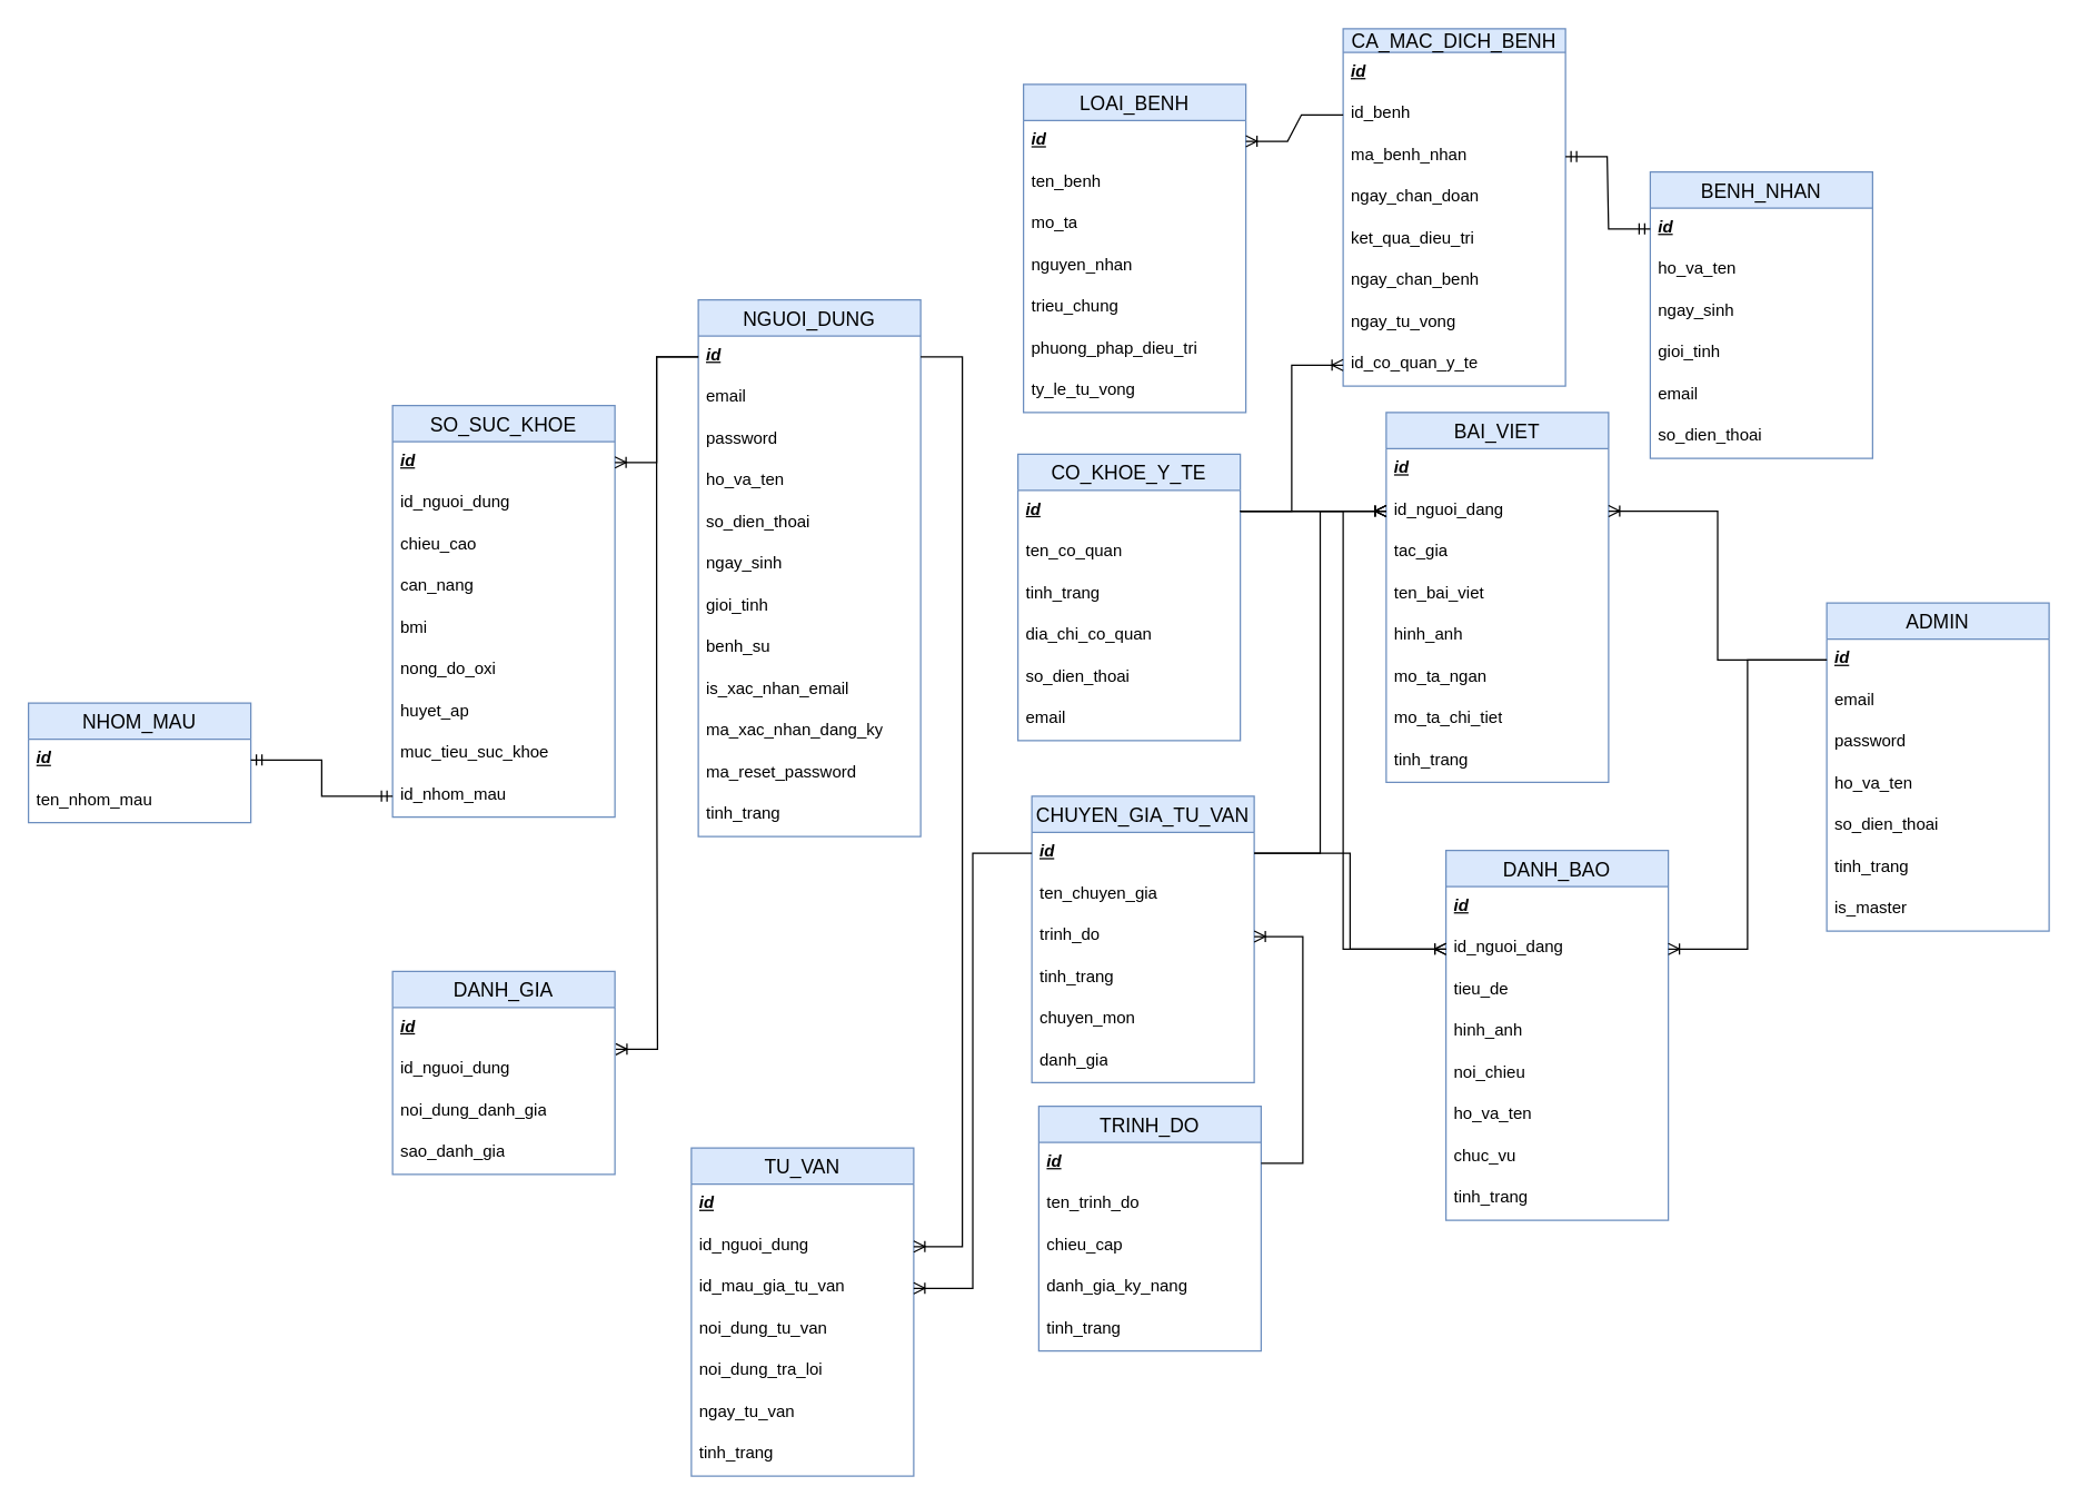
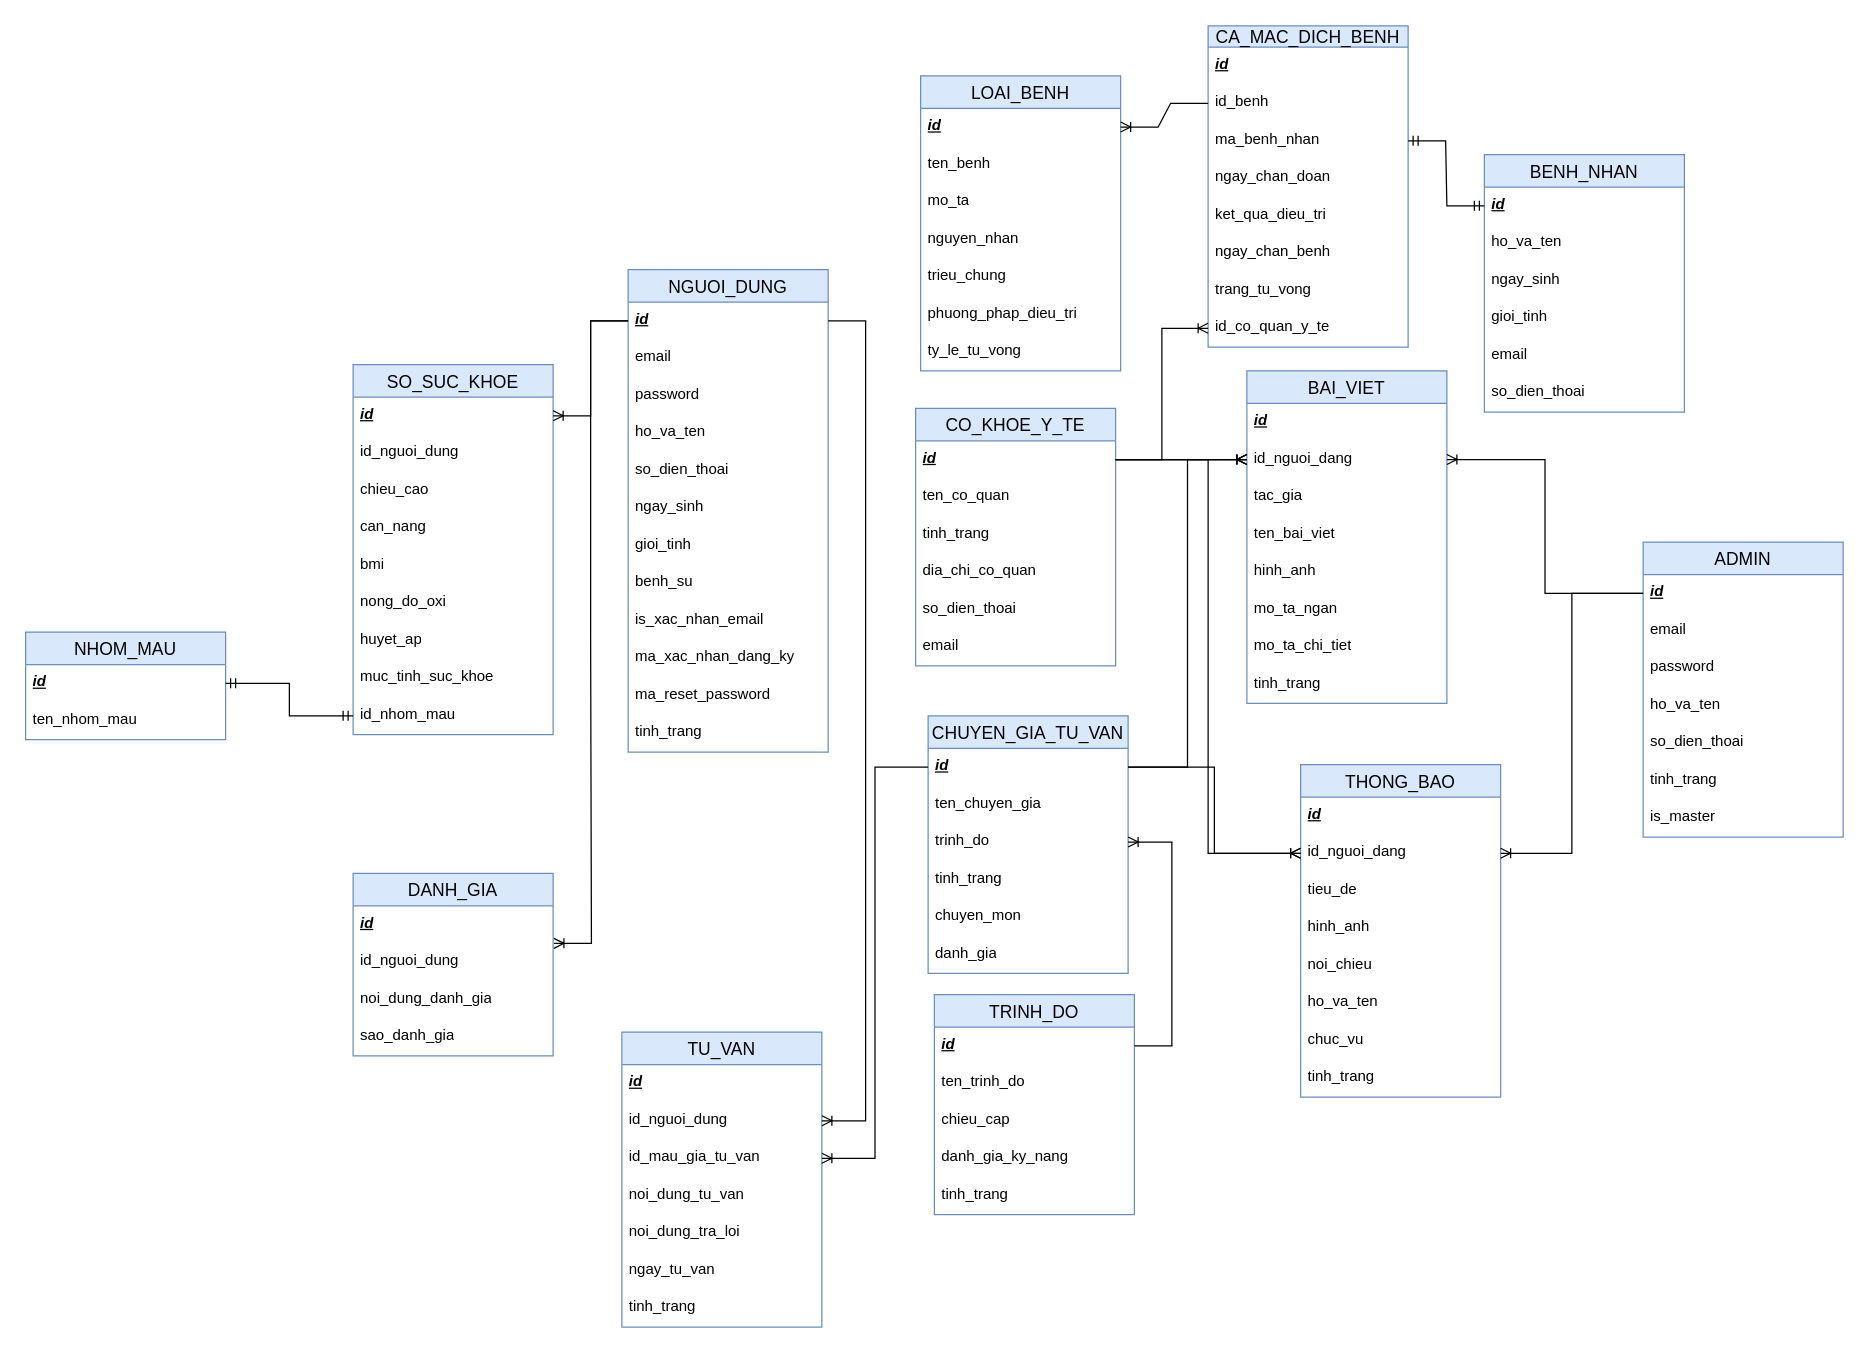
- <mxCell id="71" value="ngay_tu_vong" style="text;strokeColor=none;fillColor=none;spacingLeft=4;spacingRight=4;overflow=hidden;rotatable=0;points=[[0,0.5],[1,0.5]];portConstraint=eastwest;fontSize=12;whiteSpace=wrap;html=1;" parent="64" vertex="1"><mxGeometry y="197" width="160" height="30" as="geometry" /></mxCell>
+ <mxCell id="71" value="trang_tu_vong" style="text;strokeColor=none;fillColor=none;spacingLeft=4;spacingRight=4;overflow=hidden;rotatable=0;points=[[0,0.5],[1,0.5]];portConstraint=eastwest;fontSize=12;whiteSpace=wrap;html=1;" parent="64" vertex="1"><mxGeometry y="197" width="160" height="30" as="geometry" /></mxCell>
- <mxCell id="23" value="&lt;font style=&quot;vertical-align: inherit;&quot;&gt;&lt;font style=&quot;vertical-align: inherit;&quot;&gt;muc_tieu_suc_khoe&lt;/font&gt;&lt;/font&gt;" style="text;strokeColor=none;fillColor=none;spacingLeft=4;spacingRight=4;overflow=hidden;rotatable=0;points=[[0,0.5],[1,0.5]];portConstraint=eastwest;fontSize=12;whiteSpace=wrap;html=1;" parent="15" vertex="1"><mxGeometry y="236" width="160" height="30" as="geometry" /></mxCell>
+ <mxCell id="23" value="&lt;font style=&quot;vertical-align: inherit;&quot;&gt;&lt;font style=&quot;vertical-align: inherit;&quot;&gt;muc_tinh_suc_khoe&lt;/font&gt;&lt;/font&gt;" style="text;strokeColor=none;fillColor=none;spacingLeft=4;spacingRight=4;overflow=hidden;rotatable=0;points=[[0,0.5],[1,0.5]];portConstraint=eastwest;fontSize=12;whiteSpace=wrap;html=1;" parent="15" vertex="1"><mxGeometry y="236" width="160" height="30" as="geometry" /></mxCell>
- <mxCell id="42" value="DANH_BAO" style="swimlane;fontStyle=0;childLayout=stackLayout;horizontal=1;startSize=26;horizontalStack=0;resizeParent=1;resizeParentMax=0;resizeLast=0;collapsible=1;marginBottom=0;align=center;fontSize=14;fillColor=#dae8fc;strokeColor=#6c8ebf;" parent="1" vertex="1"><mxGeometry x="1040" y="611" width="160" height="266" as="geometry" /></mxCell>
+ <mxCell id="42" value="THONG_BAO" style="swimlane;fontStyle=0;childLayout=stackLayout;horizontal=1;startSize=26;horizontalStack=0;resizeParent=1;resizeParentMax=0;resizeLast=0;collapsible=1;marginBottom=0;align=center;fontSize=14;fillColor=#dae8fc;strokeColor=#6c8ebf;" parent="1" vertex="1"><mxGeometry x="1040" y="611" width="160" height="266" as="geometry" /></mxCell>
